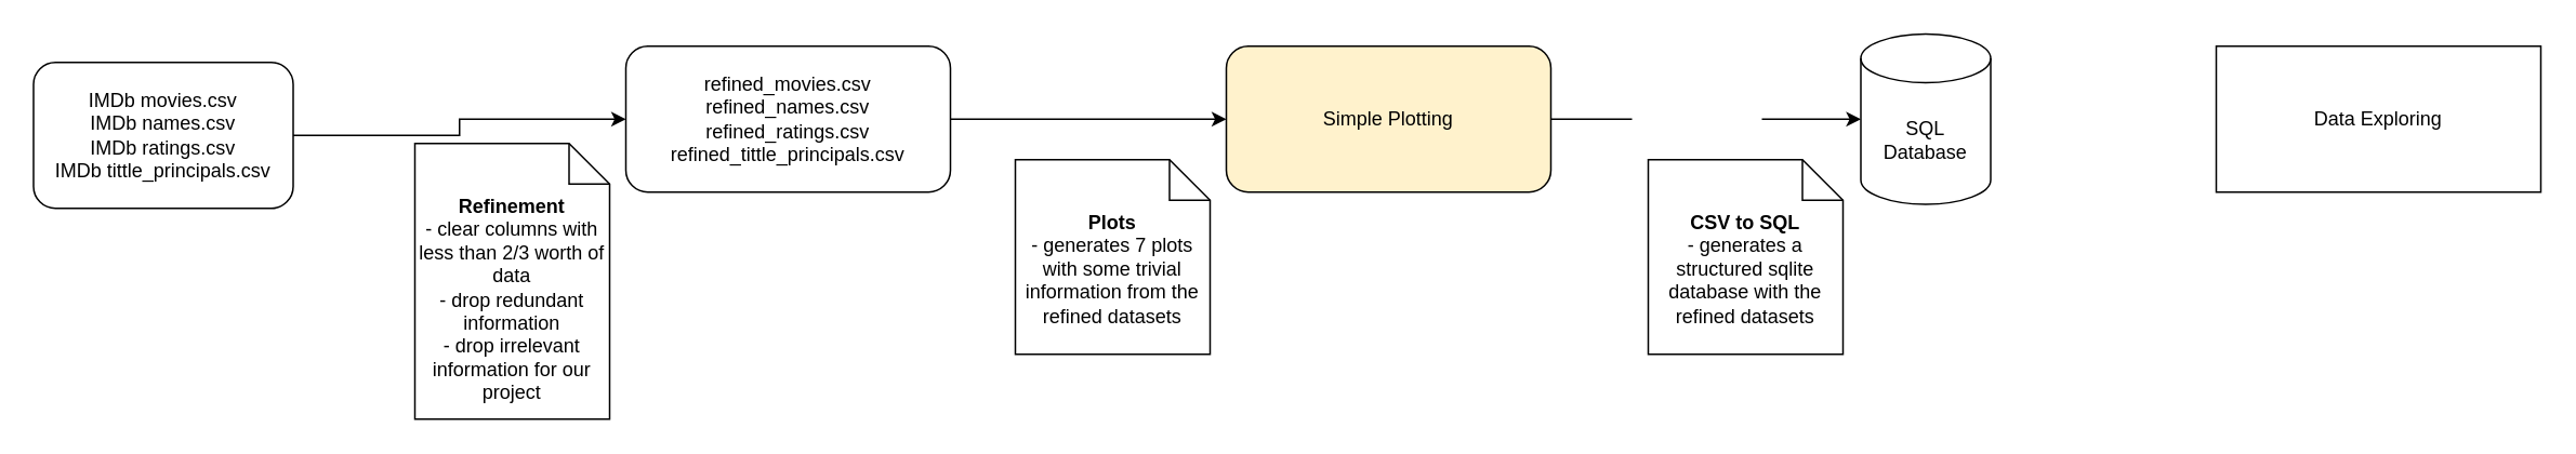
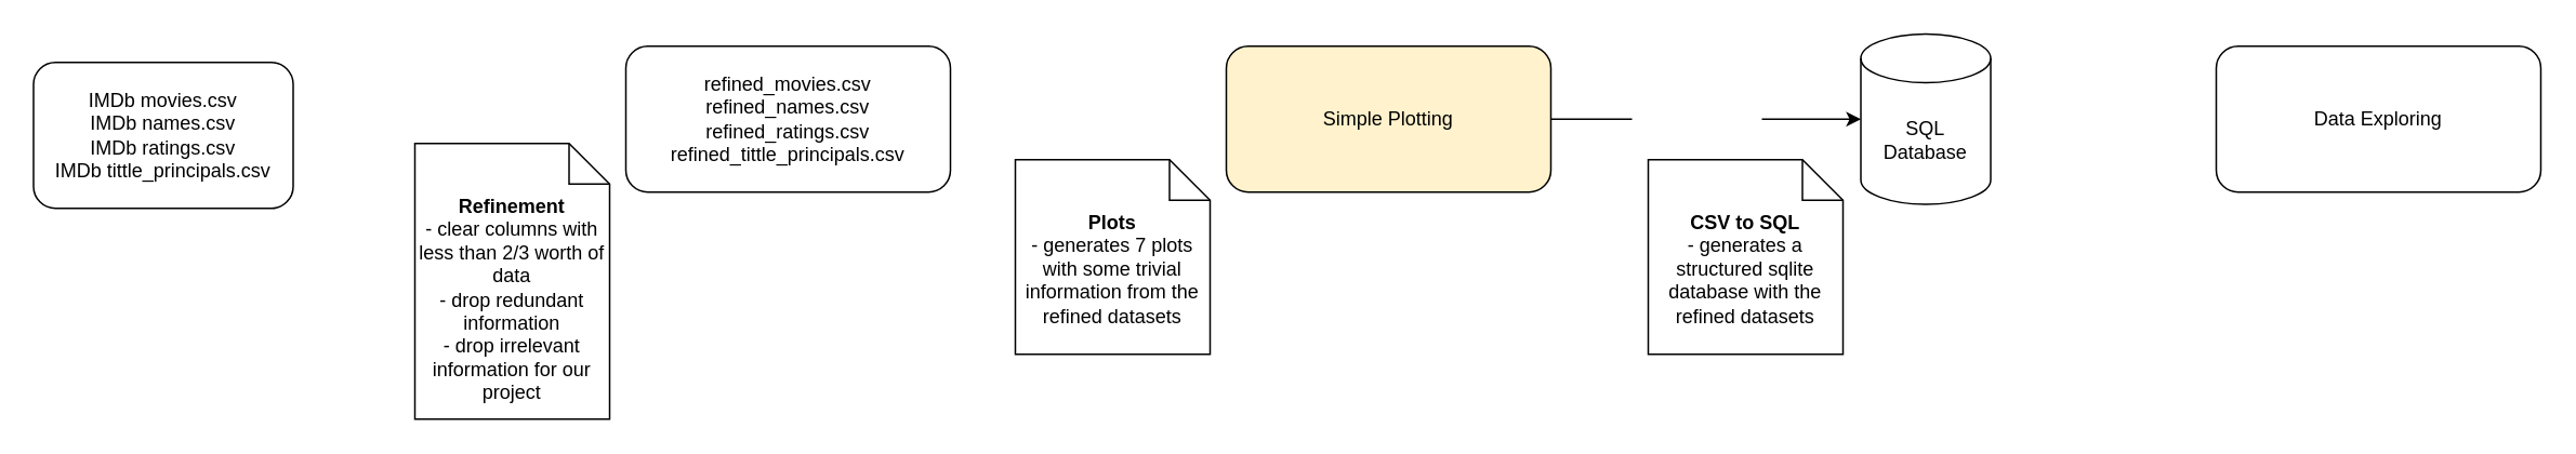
- <mxCell id="5" style="edgeStyle=orthogonalEdgeStyle;rounded=0;orthogonalLoop=1;jettySize=auto;html=1;entryX=0;entryY=0.5;entryDx=0;entryDy=0;" parent="1" source="6" target="8" edge="1"><mxGeometry relative="1" as="geometry"><mxPoint x="735" y="73" as="targetPoint" /></mxGeometry></mxCell>
- <mxCell id="10" value="Data Exploring" style="whiteSpace=wrap;html=1;rounded=0;" parent="1" vertex="1"><mxGeometry x="1365" y="28" width="200" height="90" as="geometry" /></mxCell>
+ <mxCell id="10" value="Data Exploring" style="rounded=1;whiteSpace=wrap;html=1;" parent="1" vertex="1"><mxGeometry x="1365" y="28" width="200" height="90" as="geometry" /></mxCell>
- <mxCell id="2" style="edgeStyle=orthogonalEdgeStyle;rounded=0;orthogonalLoop=1;jettySize=auto;html=1;entryX=0;entryY=0.5;entryDx=0;entryDy=0;" parent="1" source="3" target="6" edge="1"><mxGeometry relative="1" as="geometry"><mxPoint x="385" y="73" as="targetPoint" /></mxGeometry></mxCell>
